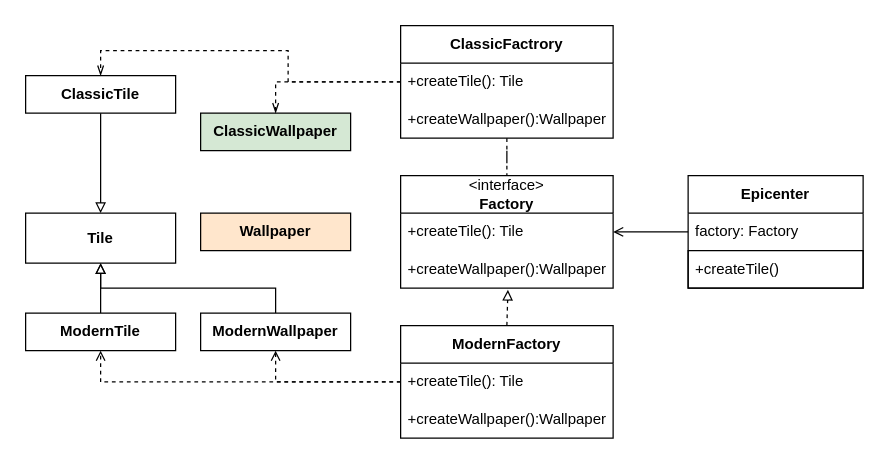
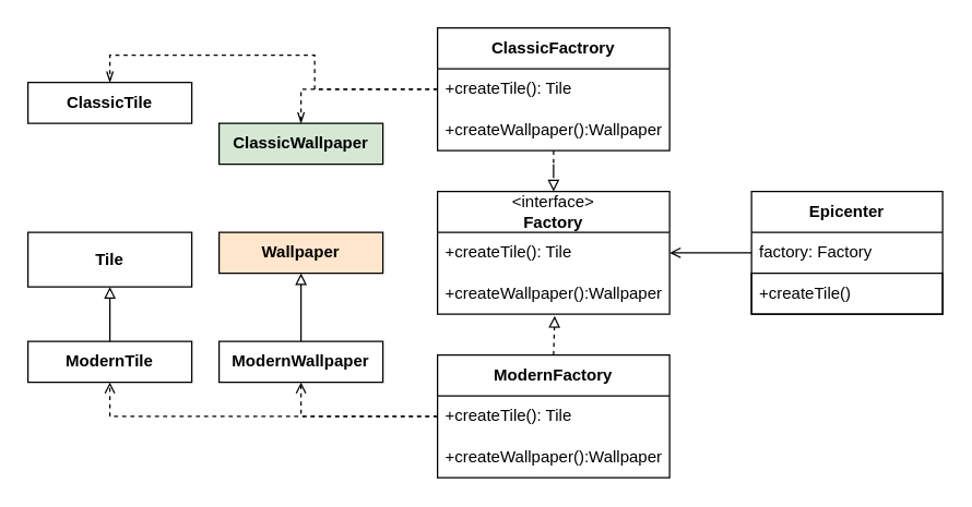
- <mxCell id="15" style="edgeStyle=orthogonalEdgeStyle;rounded=0;orthogonalLoop=1;jettySize=auto;html=1;exitX=0.5;exitY=1;exitDx=0;exitDy=0;entryX=0.5;entryY=0;entryDx=0;entryDy=0;endArrow=block;endFill=0;" edge="1" parent="1" source="16" target="3"><mxGeometry relative="1" as="geometry" /></mxCell>
- <mxCell id="7" style="edgeStyle=orthogonalEdgeStyle;rounded=0;orthogonalLoop=1;jettySize=auto;html=1;entryX=0.5;entryY=0;entryDx=0;entryDy=0;endArrow=none;endFill=0;dashed=1;" edge="1" parent="1" source="8" target="4"><mxGeometry relative="1" as="geometry" /></mxCell>
+ <mxCell id="7" style="edgeStyle=orthogonalEdgeStyle;rounded=0;orthogonalLoop=1;jettySize=auto;html=1;entryX=0.5;entryY=0;entryDx=0;entryDy=0;endArrow=block;endFill=0;dashed=1;" edge="1" parent="1" source="8" target="4"><mxGeometry relative="1" as="geometry" /></mxCell>
- <mxCell id="17" style="edgeStyle=orthogonalEdgeStyle;rounded=0;orthogonalLoop=1;jettySize=auto;html=1;exitX=0.5;exitY=0;exitDx=0;exitDy=0;endArrow=block;endFill=0;" edge="1" parent="1" source="18" target="3"><mxGeometry relative="1" as="geometry" /></mxCell>
+ <mxCell id="17" style="edgeStyle=orthogonalEdgeStyle;rounded=0;orthogonalLoop=1;jettySize=auto;html=1;exitX=0.5;exitY=0;exitDx=0;exitDy=0;entryX=0.5;entryY=1;entryDx=0;entryDy=0;endArrow=block;endFill=0;" edge="1" parent="1" source="18" target="2"><mxGeometry relative="1" as="geometry" /></mxCell>
